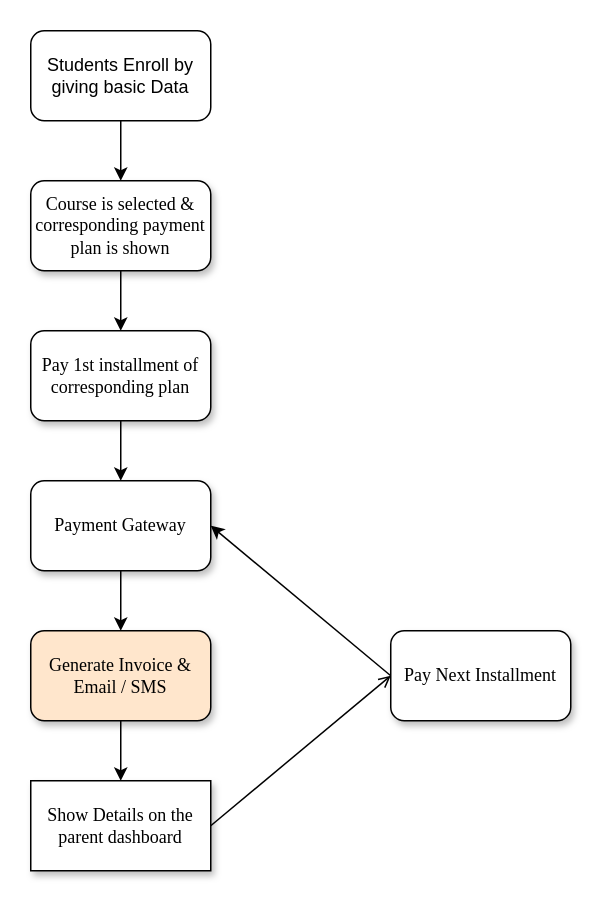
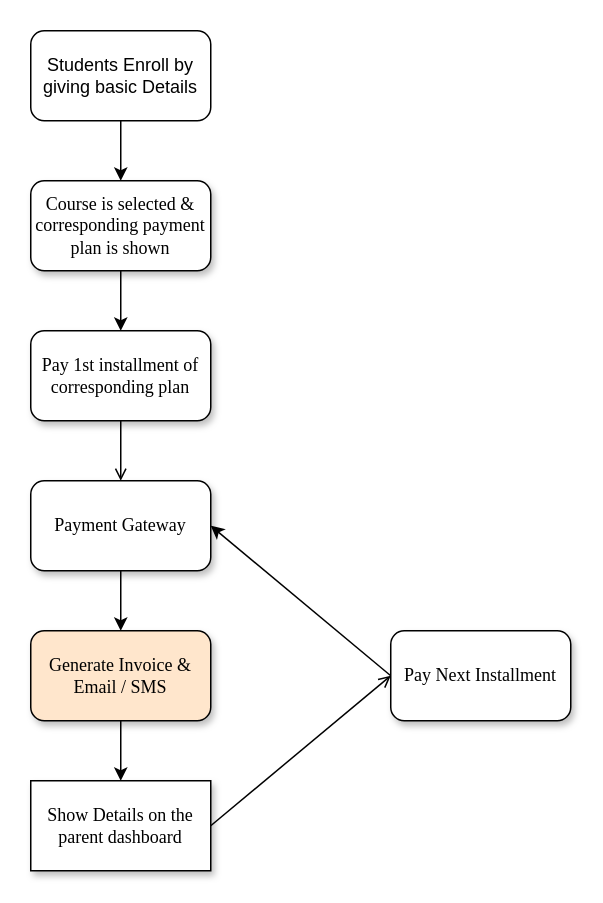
- <mxCell id="11" value="Students Enroll by giving basic Data" style="rounded=1;whiteSpace=wrap;html=1;" vertex="1" parent="1"><mxGeometry x="20" y="20" width="120" height="60" as="geometry" /></mxCell>
+ <mxCell id="11" value="Students Enroll by giving basic Details" style="rounded=1;whiteSpace=wrap;html=1;" vertex="1" parent="1"><mxGeometry x="20" y="20" width="120" height="60" as="geometry" /></mxCell>
- <mxCell id="4" style="edgeStyle=none;rounded=0;orthogonalLoop=1;jettySize=auto;html=1;exitX=0.5;exitY=1;exitDx=0;exitDy=0;entryX=0.5;entryY=0;entryDx=0;entryDy=0;" edge="1" parent="1" source="5" target="9"><mxGeometry relative="1" as="geometry" /></mxCell>
+ <mxCell id="4" style="edgeStyle=none;rounded=0;orthogonalLoop=1;jettySize=auto;html=1;exitX=0.5;exitY=1;exitDx=0;exitDy=0;entryX=0.5;entryY=0;entryDx=0;entryDy=0;endArrow=open;" edge="1" parent="1" source="5" target="9"><mxGeometry relative="1" as="geometry" /></mxCell>
